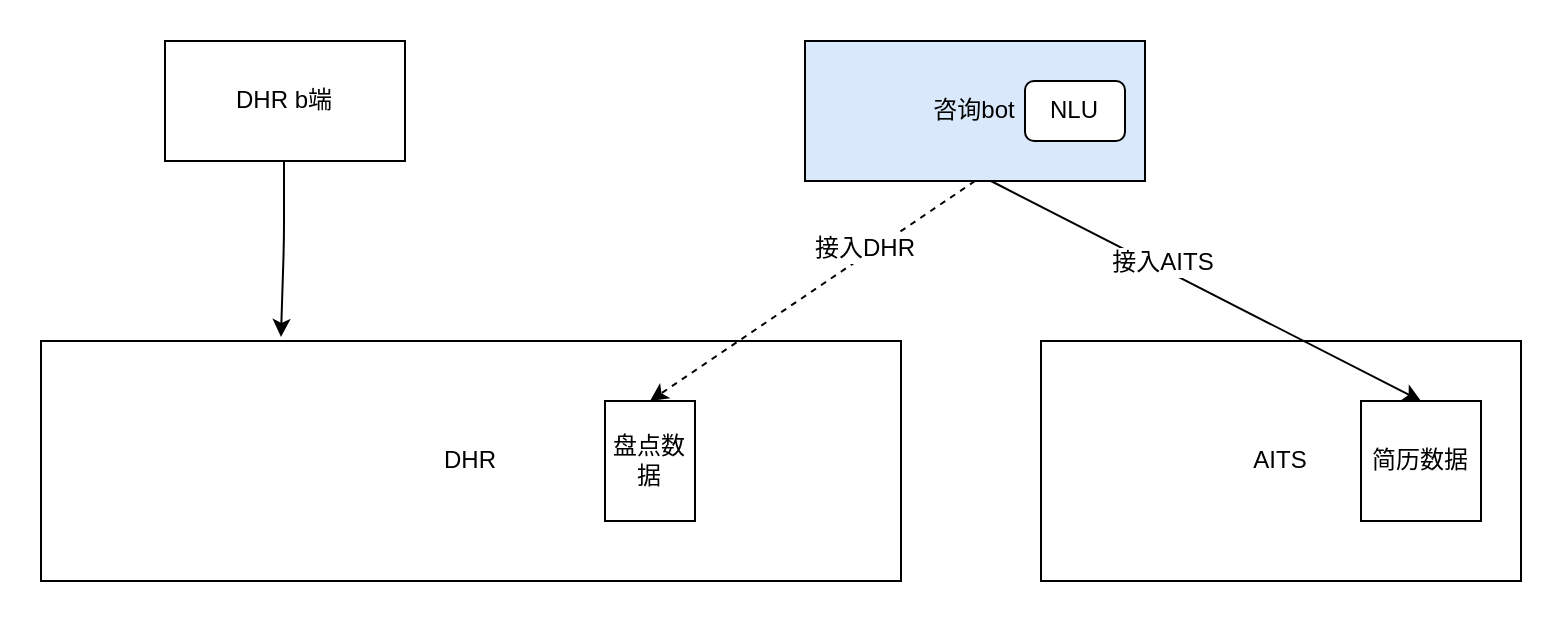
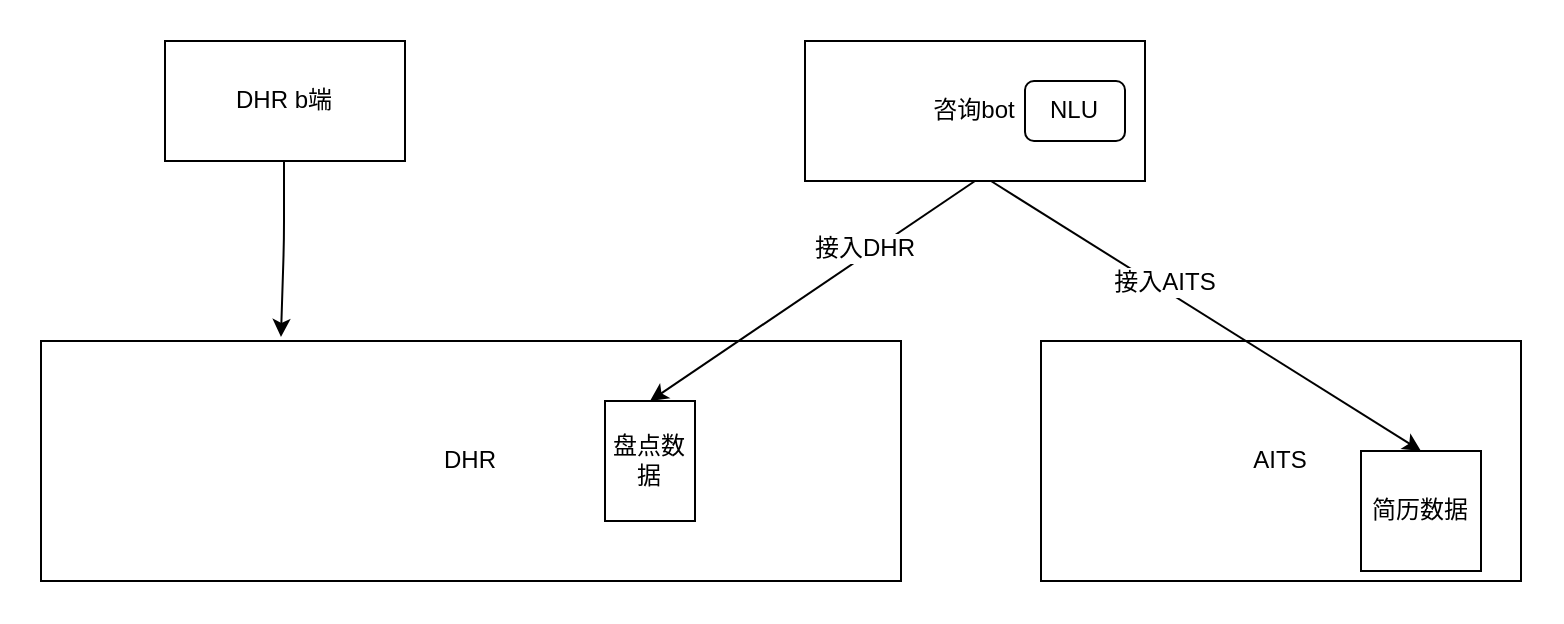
- <mxCell id="2" value="咨询bot" style="rounded=0;whiteSpace=wrap;html=1;fillColor=#dae8fc;" vertex="1" parent="1"><mxGeometry x="402" y="20" width="170" height="70" as="geometry" /></mxCell>
+ <mxCell id="2" value="咨询bot" style="rounded=0;whiteSpace=wrap;html=1;" vertex="1" parent="1"><mxGeometry x="402" y="20" width="170" height="70" as="geometry" /></mxCell>
- <mxCell id="6" value="" style="endArrow=classic;html=1;entryX=0.5;entryY=0;entryDx=0;entryDy=0;exitX=0.5;exitY=1;exitDx=0;exitDy=0;dashed=1;" edge="1" parent="1" source="2" target="5"><mxGeometry width="50" height="50" relative="1" as="geometry"><mxPoint x="321.5" y="80" as="sourcePoint" /><mxPoint x="322" y="160" as="targetPoint" /></mxGeometry></mxCell>
+ <mxCell id="6" value="" style="endArrow=classic;html=1;entryX=0.5;entryY=0;entryDx=0;entryDy=0;exitX=0.5;exitY=1;exitDx=0;exitDy=0;" edge="1" parent="1" source="2" target="5"><mxGeometry width="50" height="50" relative="1" as="geometry"><mxPoint x="321.5" y="80" as="sourcePoint" /><mxPoint x="322" y="160" as="targetPoint" /></mxGeometry></mxCell>
- <mxCell id="11" value="简历数据" style="whiteSpace=wrap;html=1;aspect=fixed;" vertex="1" parent="1"><mxGeometry x="680" y="200" width="60" height="60" as="geometry" /></mxCell>
+ <mxCell id="11" value="简历数据" style="whiteSpace=wrap;html=1;aspect=fixed;" vertex="1" parent="1"><mxGeometry x="680" y="225" width="60" height="60" as="geometry" /></mxCell>
